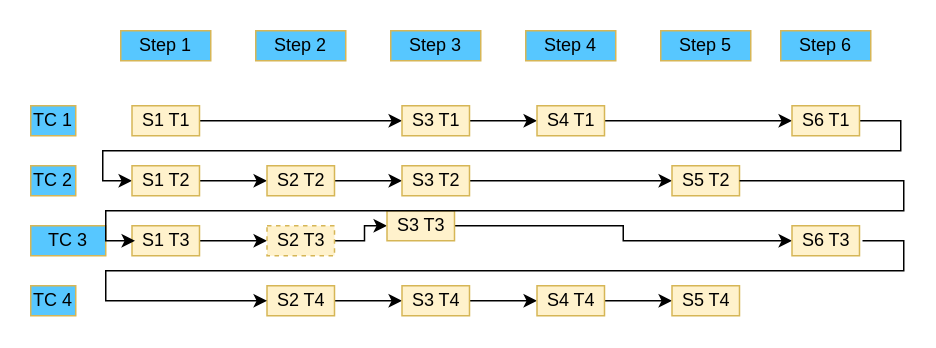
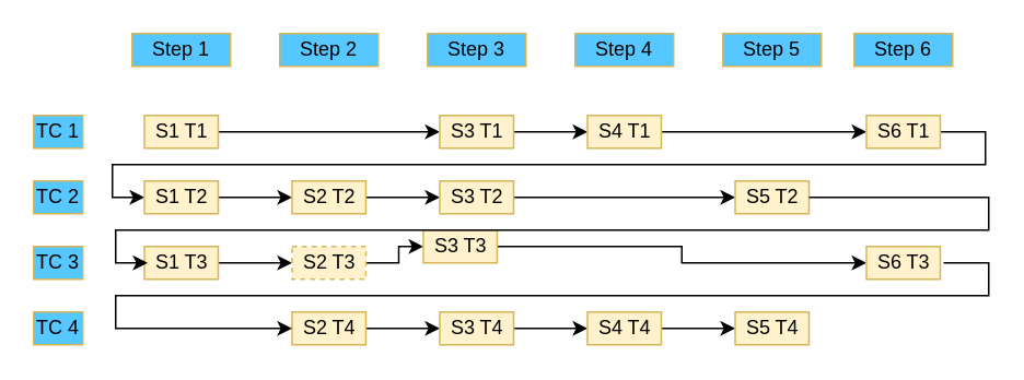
- <mxCell id="7" value="TC 3" style="rounded=0;whiteSpace=wrap;html=1;fillColor=#57C7FF;strokeColor=#d6b656;" vertex="1" parent="1"><mxGeometry x="20" y="150" width="50" height="20" as="geometry" /></mxCell>
+ <mxCell id="7" value="TC 3" style="rounded=0;whiteSpace=wrap;html=1;fillColor=#57C7FF;strokeColor=#d6b656;" vertex="1" parent="1"><mxGeometry x="20" y="150" width="30" height="20" as="geometry" /></mxCell>
